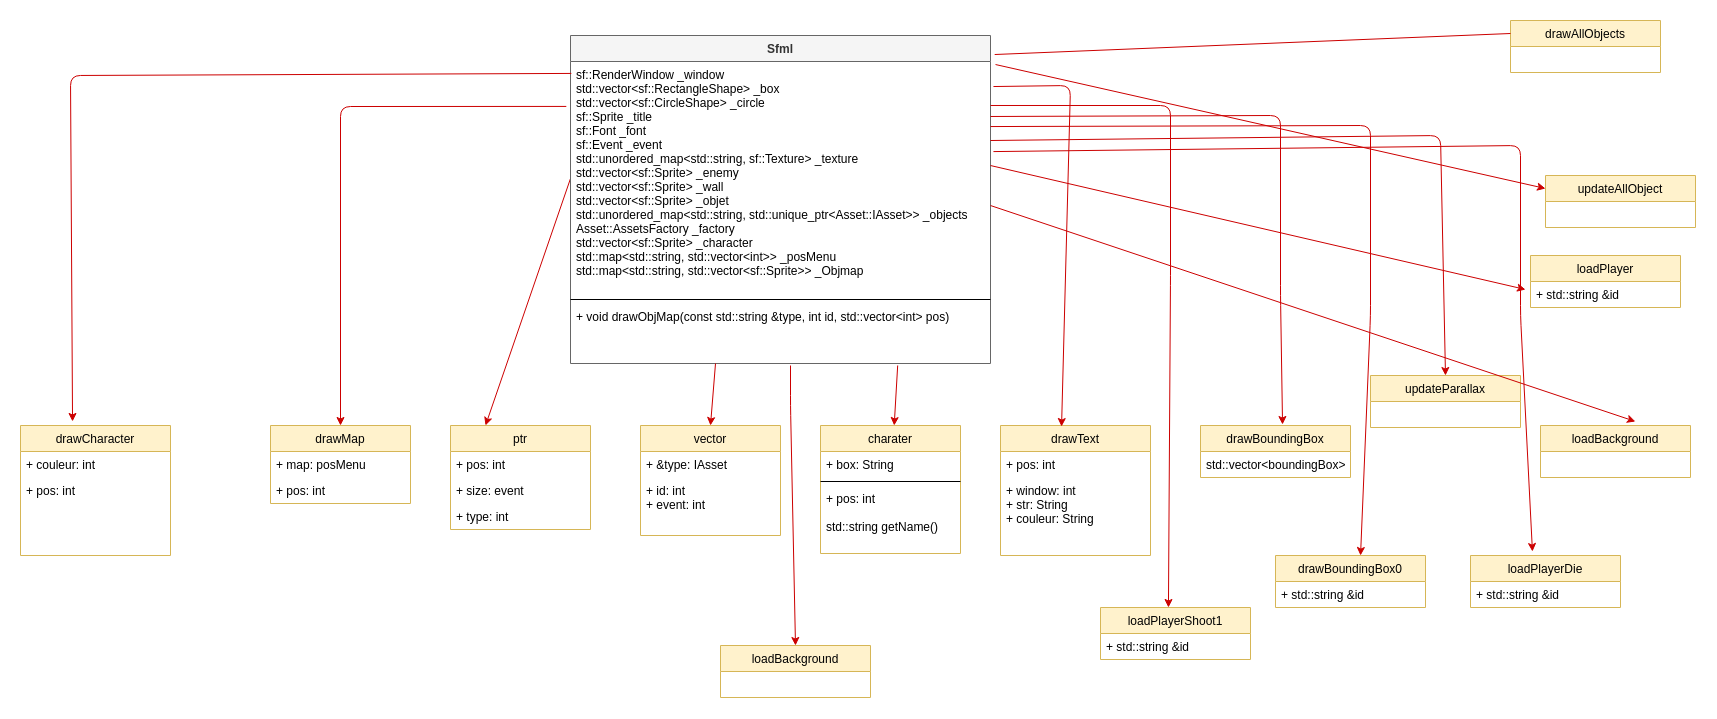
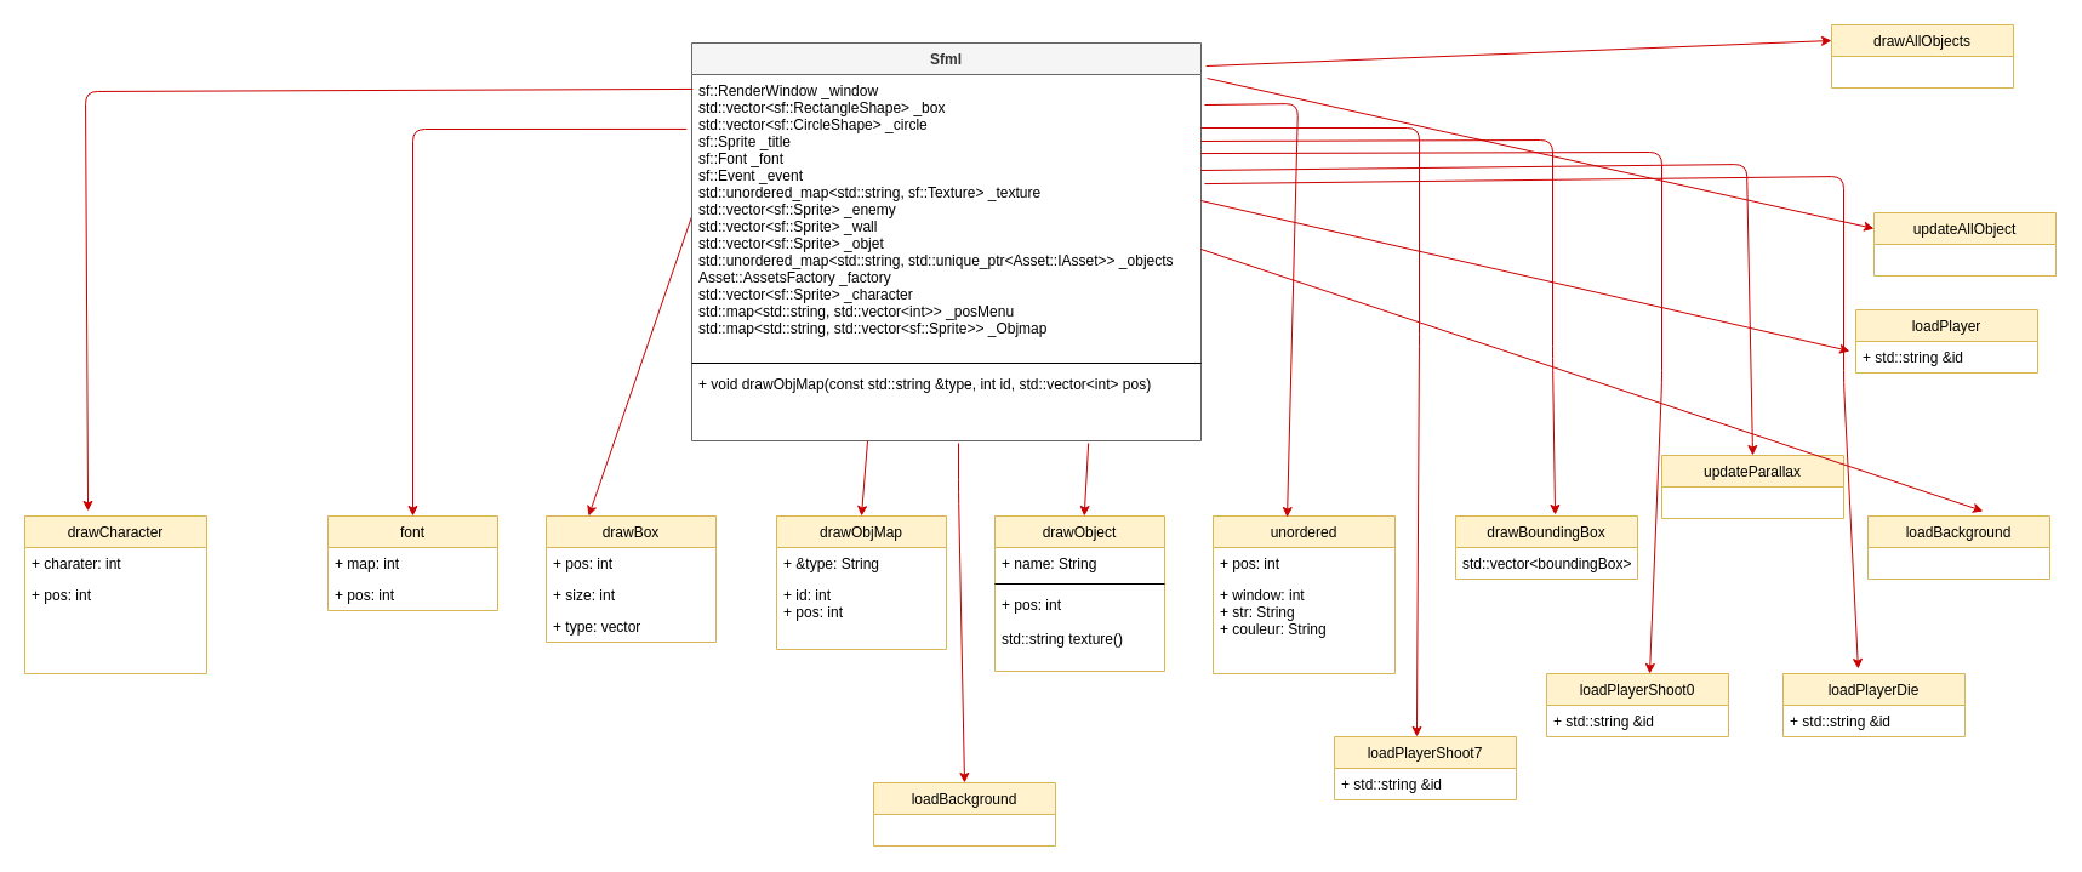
- <mxCell id="45" value="" style="endArrow=none;html=1;exitX=1.01;exitY=0.058;exitDx=0;exitDy=0;entryX=0;entryY=0.25;entryDx=0;entryDy=0;exitPerimeter=0;strokeColor=#CC0000;" edge="1" parent="1" source="25" target="34"><mxGeometry width="50" height="50" relative="1" as="geometry"><mxPoint x="1005" y="56" as="sourcePoint" /><mxPoint x="1470" y="95" as="targetPoint" /><Array as="points" /></mxGeometry></mxCell>
+ <mxCell id="45" value="" style="endArrow=classic;html=1;exitX=1.01;exitY=0.058;exitDx=0;exitDy=0;entryX=0;entryY=0.25;entryDx=0;entryDy=0;exitPerimeter=0;strokeColor=#CC0000;" edge="1" parent="1" source="25" target="34"><mxGeometry width="50" height="50" relative="1" as="geometry"><mxPoint x="1005" y="56" as="sourcePoint" /><mxPoint x="1470" y="95" as="targetPoint" /><Array as="points" /></mxGeometry></mxCell>
- <mxCell id="16" value="drawMap" style="swimlane;fontStyle=0;childLayout=stackLayout;horizontal=1;startSize=26;fillColor=#fff2cc;horizontalStack=0;resizeParent=1;resizeParentMax=0;resizeLast=0;collapsible=1;marginBottom=0;strokeColor=#d6b656;" vertex="1" parent="1"><mxGeometry x="270" y="425" width="140" height="78" as="geometry" /></mxCell>
+ <mxCell id="16" value="font" style="swimlane;fontStyle=0;childLayout=stackLayout;horizontal=1;startSize=26;fillColor=#fff2cc;horizontalStack=0;resizeParent=1;resizeParentMax=0;resizeLast=0;collapsible=1;marginBottom=0;strokeColor=#d6b656;" vertex="1" parent="1"><mxGeometry x="270" y="425" width="140" height="78" as="geometry" /></mxCell>
- <mxCell id="2" value="ptr" style="swimlane;fontStyle=0;childLayout=stackLayout;horizontal=1;startSize=26;fillColor=#fff2cc;horizontalStack=0;resizeParent=1;resizeParentMax=0;resizeLast=0;collapsible=1;marginBottom=0;strokeColor=#d6b656;" vertex="1" parent="1"><mxGeometry x="450" y="425" width="140" height="104" as="geometry" /></mxCell>
+ <mxCell id="2" value="drawBox" style="swimlane;fontStyle=0;childLayout=stackLayout;horizontal=1;startSize=26;fillColor=#fff2cc;horizontalStack=0;resizeParent=1;resizeParentMax=0;resizeLast=0;collapsible=1;marginBottom=0;strokeColor=#d6b656;" vertex="1" parent="1"><mxGeometry x="450" y="425" width="140" height="104" as="geometry" /></mxCell>
- <mxCell id="19" value="vector" style="swimlane;fontStyle=0;childLayout=stackLayout;horizontal=1;startSize=26;fillColor=#fff2cc;horizontalStack=0;resizeParent=1;resizeParentMax=0;resizeLast=0;collapsible=1;marginBottom=0;strokeColor=#d6b656;" vertex="1" parent="1"><mxGeometry x="640" y="425" width="140" height="110" as="geometry" /></mxCell>
+ <mxCell id="19" value="drawObjMap" style="swimlane;fontStyle=0;childLayout=stackLayout;horizontal=1;startSize=26;fillColor=#fff2cc;horizontalStack=0;resizeParent=1;resizeParentMax=0;resizeLast=0;collapsible=1;marginBottom=0;strokeColor=#d6b656;" vertex="1" parent="1"><mxGeometry x="640" y="425" width="140" height="110" as="geometry" /></mxCell>
- <mxCell id="6" value="charater" style="swimlane;fontStyle=0;childLayout=stackLayout;horizontal=1;startSize=26;fillColor=#fff2cc;horizontalStack=0;resizeParent=1;resizeParentMax=0;resizeLast=0;collapsible=1;marginBottom=0;strokeColor=#d6b656;" vertex="1" parent="1"><mxGeometry x="820" y="425" width="140" height="128" as="geometry" /></mxCell>
+ <mxCell id="6" value="drawObject" style="swimlane;fontStyle=0;childLayout=stackLayout;horizontal=1;startSize=26;fillColor=#fff2cc;horizontalStack=0;resizeParent=1;resizeParentMax=0;resizeLast=0;collapsible=1;marginBottom=0;strokeColor=#d6b656;" vertex="1" parent="1"><mxGeometry x="820" y="425" width="140" height="128" as="geometry" /></mxCell>
- <mxCell id="10" value="drawText" style="swimlane;fontStyle=0;childLayout=stackLayout;horizontal=1;startSize=26;fillColor=#fff2cc;horizontalStack=0;resizeParent=1;resizeParentMax=0;resizeLast=0;collapsible=1;marginBottom=0;strokeColor=#d6b656;" vertex="1" parent="1"><mxGeometry x="1000" y="425" width="150" height="130" as="geometry" /></mxCell>
+ <mxCell id="10" value="unordered" style="swimlane;fontStyle=0;childLayout=stackLayout;horizontal=1;startSize=26;fillColor=#fff2cc;horizontalStack=0;resizeParent=1;resizeParentMax=0;resizeLast=0;collapsible=1;marginBottom=0;strokeColor=#d6b656;" vertex="1" parent="1"><mxGeometry x="1000" y="425" width="150" height="130" as="geometry" /></mxCell>
- <mxCell id="14" value="+ couleur: int" style="text;strokeColor=none;fillColor=none;align=left;verticalAlign=top;spacingLeft=4;spacingRight=4;overflow=hidden;rotatable=0;points=[[0,0.5],[1,0.5]];portConstraint=eastwest;" vertex="1" parent="13"><mxGeometry y="26" width="150" height="26" as="geometry" /></mxCell>
+ <mxCell id="14" value="+ charater: int" style="text;strokeColor=none;fillColor=none;align=left;verticalAlign=top;spacingLeft=4;spacingRight=4;overflow=hidden;rotatable=0;points=[[0,0.5],[1,0.5]];portConstraint=eastwest;" vertex="1" parent="13"><mxGeometry y="26" width="150" height="26" as="geometry" /></mxCell>
- <mxCell id="17" value="+ map: posMenu" style="text;strokeColor=none;fillColor=none;align=left;verticalAlign=top;spacingLeft=4;spacingRight=4;overflow=hidden;rotatable=0;points=[[0,0.5],[1,0.5]];portConstraint=eastwest;" vertex="1" parent="16"><mxGeometry y="26" width="140" height="26" as="geometry" /></mxCell>
+ <mxCell id="17" value="+ map: int" style="text;strokeColor=none;fillColor=none;align=left;verticalAlign=top;spacingLeft=4;spacingRight=4;overflow=hidden;rotatable=0;points=[[0,0.5],[1,0.5]];portConstraint=eastwest;" vertex="1" parent="16"><mxGeometry y="26" width="140" height="26" as="geometry" /></mxCell>
- <mxCell id="20" value="+ &amp;type: IAsset" style="text;strokeColor=none;fillColor=none;align=left;verticalAlign=top;spacingLeft=4;spacingRight=4;overflow=hidden;rotatable=0;points=[[0,0.5],[1,0.5]];portConstraint=eastwest;" vertex="1" parent="19"><mxGeometry y="26" width="140" height="26" as="geometry" /></mxCell>
+ <mxCell id="20" value="+ &amp;type: String" style="text;strokeColor=none;fillColor=none;align=left;verticalAlign=top;spacingLeft=4;spacingRight=4;overflow=hidden;rotatable=0;points=[[0,0.5],[1,0.5]];portConstraint=eastwest;" vertex="1" parent="19"><mxGeometry y="26" width="140" height="26" as="geometry" /></mxCell>
- <mxCell id="7" value="+ box: String" style="text;strokeColor=none;fillColor=none;align=left;verticalAlign=top;spacingLeft=4;spacingRight=4;overflow=hidden;rotatable=0;points=[[0,0.5],[1,0.5]];portConstraint=eastwest;" vertex="1" parent="6"><mxGeometry y="26" width="140" height="26" as="geometry" /></mxCell>
+ <mxCell id="7" value="+ name: String" style="text;strokeColor=none;fillColor=none;align=left;verticalAlign=top;spacingLeft=4;spacingRight=4;overflow=hidden;rotatable=0;points=[[0,0.5],[1,0.5]];portConstraint=eastwest;" vertex="1" parent="6"><mxGeometry y="26" width="140" height="26" as="geometry" /></mxCell>
- <mxCell id="4" value="+ size: event" style="text;strokeColor=none;fillColor=none;align=left;verticalAlign=top;spacingLeft=4;spacingRight=4;overflow=hidden;rotatable=0;points=[[0,0.5],[1,0.5]];portConstraint=eastwest;" vertex="1" parent="2"><mxGeometry y="52" width="140" height="26" as="geometry" /></mxCell>
+ <mxCell id="4" value="+ size: int" style="text;strokeColor=none;fillColor=none;align=left;verticalAlign=top;spacingLeft=4;spacingRight=4;overflow=hidden;rotatable=0;points=[[0,0.5],[1,0.5]];portConstraint=eastwest;" vertex="1" parent="2"><mxGeometry y="52" width="140" height="26" as="geometry" /></mxCell>
- <mxCell id="21" value="+ id: int&#10;+ event: int&#10;" style="text;strokeColor=none;fillColor=none;align=left;verticalAlign=top;spacingLeft=4;spacingRight=4;overflow=hidden;rotatable=0;points=[[0,0.5],[1,0.5]];portConstraint=eastwest;" vertex="1" parent="19"><mxGeometry y="52" width="140" height="58" as="geometry" /></mxCell>
+ <mxCell id="21" value="+ id: int&#10;+ pos: int&#10;" style="text;strokeColor=none;fillColor=none;align=left;verticalAlign=top;spacingLeft=4;spacingRight=4;overflow=hidden;rotatable=0;points=[[0,0.5],[1,0.5]];portConstraint=eastwest;" vertex="1" parent="19"><mxGeometry y="52" width="140" height="58" as="geometry" /></mxCell>
- <mxCell id="9" value="+ pos: int&#10;&#10;std::string getName()&#10;" style="text;strokeColor=none;fillColor=none;align=left;verticalAlign=top;spacingLeft=4;spacingRight=4;overflow=hidden;rotatable=0;points=[[0,0.5],[1,0.5]];portConstraint=eastwest;" vertex="1" parent="6"><mxGeometry y="60" width="140" height="68" as="geometry" /></mxCell>
+ <mxCell id="9" value="+ pos: int&#10;&#10;std::string texture()&#10;" style="text;strokeColor=none;fillColor=none;align=left;verticalAlign=top;spacingLeft=4;spacingRight=4;overflow=hidden;rotatable=0;points=[[0,0.5],[1,0.5]];portConstraint=eastwest;" vertex="1" parent="6"><mxGeometry y="60" width="140" height="68" as="geometry" /></mxCell>
- <mxCell id="5" value="+ type: int" style="text;strokeColor=none;fillColor=none;align=left;verticalAlign=top;spacingLeft=4;spacingRight=4;overflow=hidden;rotatable=0;points=[[0,0.5],[1,0.5]];portConstraint=eastwest;" vertex="1" parent="2"><mxGeometry y="78" width="140" height="26" as="geometry" /></mxCell>
+ <mxCell id="5" value="+ type: vector" style="text;strokeColor=none;fillColor=none;align=left;verticalAlign=top;spacingLeft=4;spacingRight=4;overflow=hidden;rotatable=0;points=[[0,0.5],[1,0.5]];portConstraint=eastwest;" vertex="1" parent="2"><mxGeometry y="78" width="140" height="26" as="geometry" /></mxCell>
- <mxCell id="40" value="drawBoundingBox0" style="swimlane;fontStyle=0;childLayout=stackLayout;horizontal=1;startSize=26;fillColor=#fff2cc;horizontalStack=0;resizeParent=1;resizeParentMax=0;resizeLast=0;collapsible=1;marginBottom=0;strokeColor=#d6b656;" vertex="1" parent="1"><mxGeometry x="1275" y="555" width="150" height="52" as="geometry" /></mxCell>
+ <mxCell id="40" value="loadPlayerShoot0" style="swimlane;fontStyle=0;childLayout=stackLayout;horizontal=1;startSize=26;fillColor=#fff2cc;horizontalStack=0;resizeParent=1;resizeParentMax=0;resizeLast=0;collapsible=1;marginBottom=0;strokeColor=#d6b656;" vertex="1" parent="1"><mxGeometry x="1275" y="555" width="150" height="52" as="geometry" /></mxCell>
- <mxCell id="42" value="loadPlayerShoot1" style="swimlane;fontStyle=0;childLayout=stackLayout;horizontal=1;startSize=26;fillColor=#fff2cc;horizontalStack=0;resizeParent=1;resizeParentMax=0;resizeLast=0;collapsible=1;marginBottom=0;strokeColor=#d6b656;" vertex="1" parent="1"><mxGeometry x="1100" y="607" width="150" height="52" as="geometry" /></mxCell>
+ <mxCell id="42" value="loadPlayerShoot7" style="swimlane;fontStyle=0;childLayout=stackLayout;horizontal=1;startSize=26;fillColor=#fff2cc;horizontalStack=0;resizeParent=1;resizeParentMax=0;resizeLast=0;collapsible=1;marginBottom=0;strokeColor=#d6b656;" vertex="1" parent="1"><mxGeometry x="1100" y="607" width="150" height="52" as="geometry" /></mxCell>
